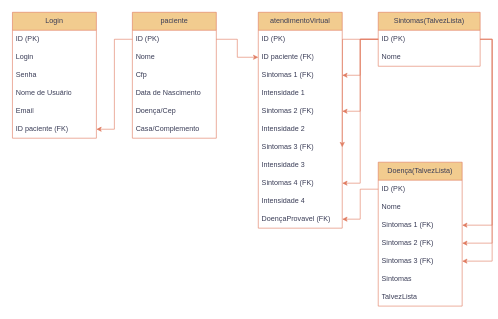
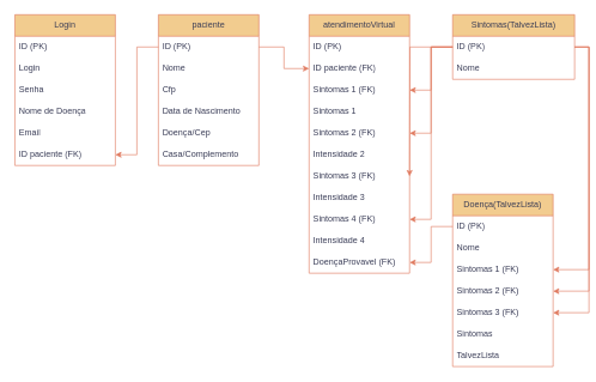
- <mxCell id="34" value="Nome de Usuário" style="text;strokeColor=none;fillColor=none;align=left;verticalAlign=middle;spacingLeft=4;spacingRight=4;overflow=hidden;points=[[0,0.5],[1,0.5]];portConstraint=eastwest;rotatable=0;whiteSpace=wrap;html=1;labelBackgroundColor=none;fontColor=#393C56;" vertex="1" parent="30"><mxGeometry y="120" width="140" height="30" as="geometry" /></mxCell>
+ <mxCell id="34" value="Nome de Doença" style="text;strokeColor=none;fillColor=none;align=left;verticalAlign=middle;spacingLeft=4;spacingRight=4;overflow=hidden;points=[[0,0.5],[1,0.5]];portConstraint=eastwest;rotatable=0;whiteSpace=wrap;html=1;labelBackgroundColor=none;fontColor=#393C56;" vertex="1" parent="30"><mxGeometry y="120" width="140" height="30" as="geometry" /></mxCell>
- <mxCell id="6" value="Intensidade 1" style="text;strokeColor=none;fillColor=none;align=left;verticalAlign=middle;spacingLeft=4;spacingRight=4;overflow=hidden;points=[[0,0.5],[1,0.5]];portConstraint=eastwest;rotatable=0;whiteSpace=wrap;html=1;labelBackgroundColor=none;fontColor=#393C56;" vertex="1" parent="2"><mxGeometry y="120" width="140" height="30" as="geometry" /></mxCell>
+ <mxCell id="6" value="Sintomas 1" style="text;strokeColor=none;fillColor=none;align=left;verticalAlign=middle;spacingLeft=4;spacingRight=4;overflow=hidden;points=[[0,0.5],[1,0.5]];portConstraint=eastwest;rotatable=0;whiteSpace=wrap;html=1;labelBackgroundColor=none;fontColor=#393C56;" vertex="1" parent="2"><mxGeometry y="120" width="140" height="30" as="geometry" /></mxCell>
